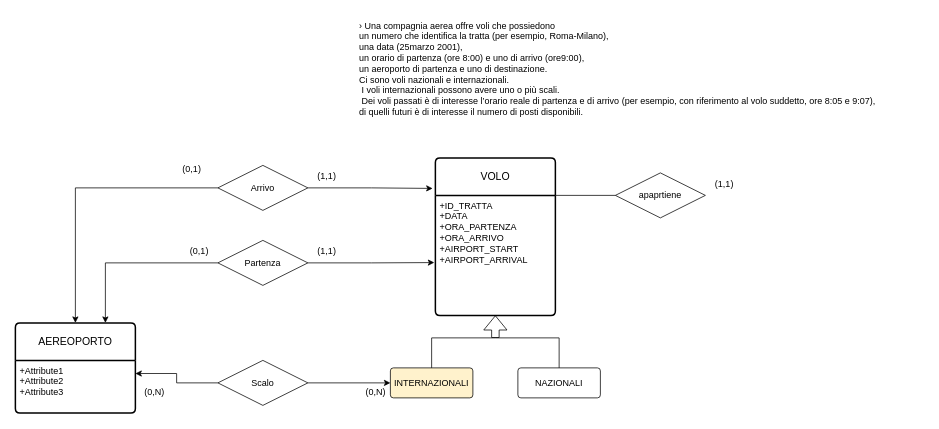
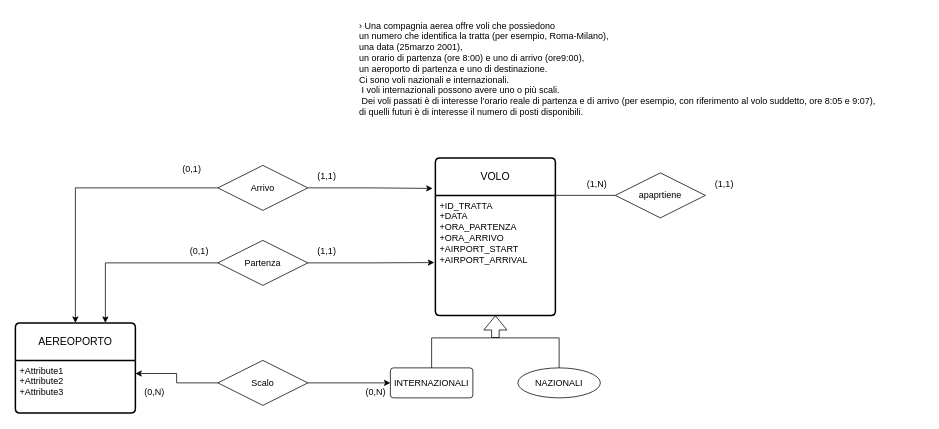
+ <mxCell id="30" value="(1,N)" style="text;html=1;align=center;verticalAlign=middle;resizable=0;points=[];autosize=1;strokeColor=none;fillColor=none;" vertex="1" parent="1"><mxGeometry x="770" y="230" width="50" height="30" as="geometry" /></mxCell>
- <mxCell id="6" value="INTERNAZIONALI" style="rounded=1;arcSize=10;whiteSpace=wrap;html=1;align=center;fillColor=#fff2cc;" vertex="1" parent="1"><mxGeometry x="520" y="490" width="110" height="40" as="geometry" /></mxCell>
+ <mxCell id="6" value="INTERNAZIONALI" style="rounded=1;arcSize=10;whiteSpace=wrap;html=1;align=center;" vertex="1" parent="1"><mxGeometry x="520" y="490" width="110" height="40" as="geometry" /></mxCell>
- <mxCell id="7" value="NAZIONALI" style="rounded=1;arcSize=10;whiteSpace=wrap;html=1;align=center;" vertex="1" parent="1"><mxGeometry x="690" y="490" width="110" height="40" as="geometry" /></mxCell>
+ <mxCell id="7" value="NAZIONALI" style="ellipse;arcSize=10;whiteSpace=wrap;html=1;align=center;" vertex="1" parent="1"><mxGeometry x="690" y="490" width="110" height="40" as="geometry" /></mxCell>
